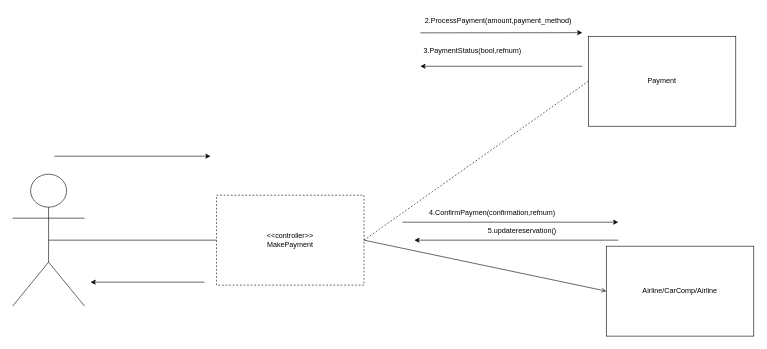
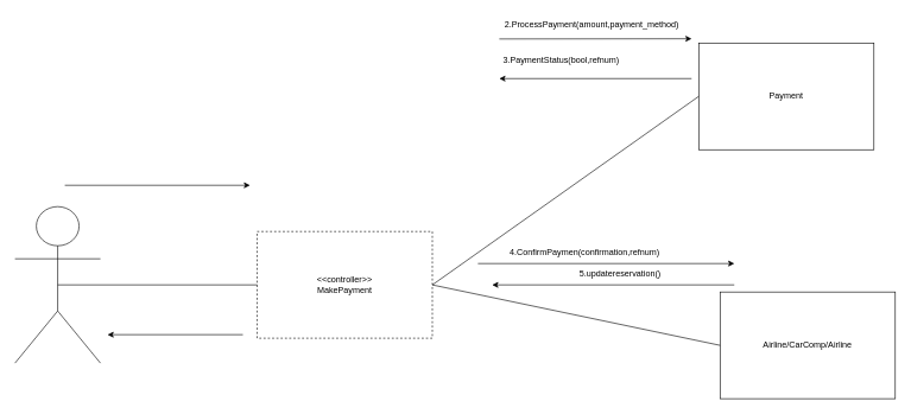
- <mxCell id="7" value="" style="endArrow=none;html=1;rounded=0;exitX=1;exitY=0.5;exitDx=0;exitDy=0;entryX=0;entryY=0.5;entryDx=0;entryDy=0;dashed=1;" edge="1" parent="1" source="3" target="4"><mxGeometry width="50" height="50" relative="1" as="geometry"><mxPoint x="506" y="400" as="sourcePoint" /><mxPoint x="686" y="400" as="targetPoint" /></mxGeometry></mxCell>
+ <mxCell id="7" value="" style="endArrow=none;html=1;rounded=0;exitX=1;exitY=0.5;exitDx=0;exitDy=0;entryX=0;entryY=0.5;entryDx=0;entryDy=0;" edge="1" parent="1" source="3" target="4"><mxGeometry width="50" height="50" relative="1" as="geometry"><mxPoint x="506" y="400" as="sourcePoint" /><mxPoint x="686" y="400" as="targetPoint" /></mxGeometry></mxCell>
- <mxCell id="8" value="" style="endArrow=open;html=1;rounded=0;entryX=0;entryY=0.5;entryDx=0;entryDy=0;exitX=1;exitY=0.5;exitDx=0;exitDy=0;" edge="1" parent="1" source="3" target="5"><mxGeometry width="50" height="50" relative="1" as="geometry"><mxPoint x="60" y="640" as="sourcePoint" /><mxPoint x="334" y="730" as="targetPoint" /></mxGeometry></mxCell>
+ <mxCell id="8" value="" style="endArrow=none;html=1;rounded=0;entryX=0;entryY=0.5;entryDx=0;entryDy=0;exitX=1;exitY=0.5;exitDx=0;exitDy=0;" edge="1" parent="1" source="3" target="5"><mxGeometry width="50" height="50" relative="1" as="geometry"><mxPoint x="60" y="640" as="sourcePoint" /><mxPoint x="334" y="730" as="targetPoint" /></mxGeometry></mxCell>
